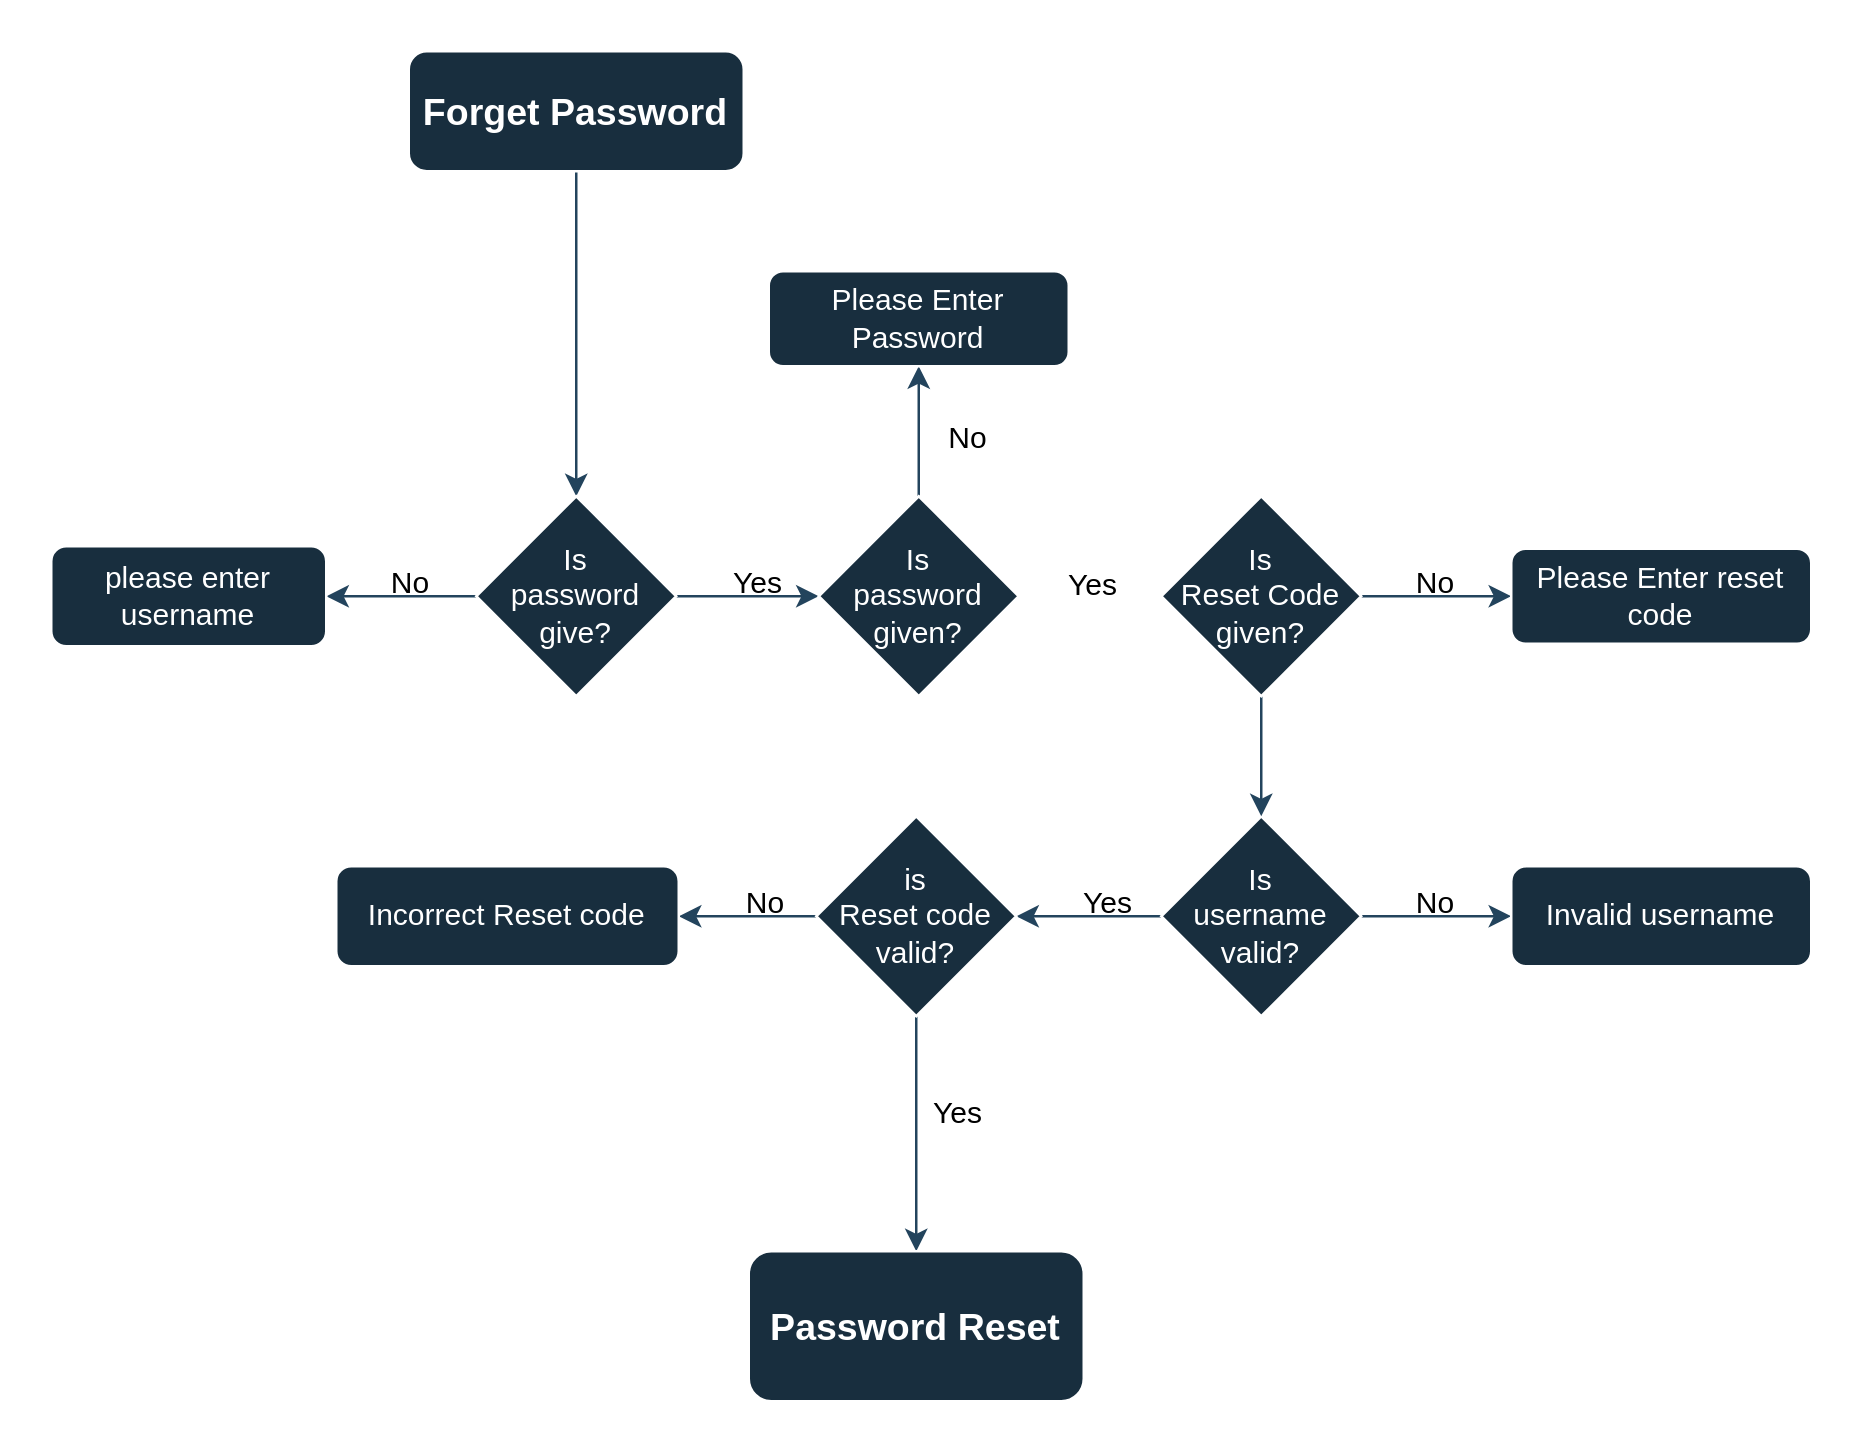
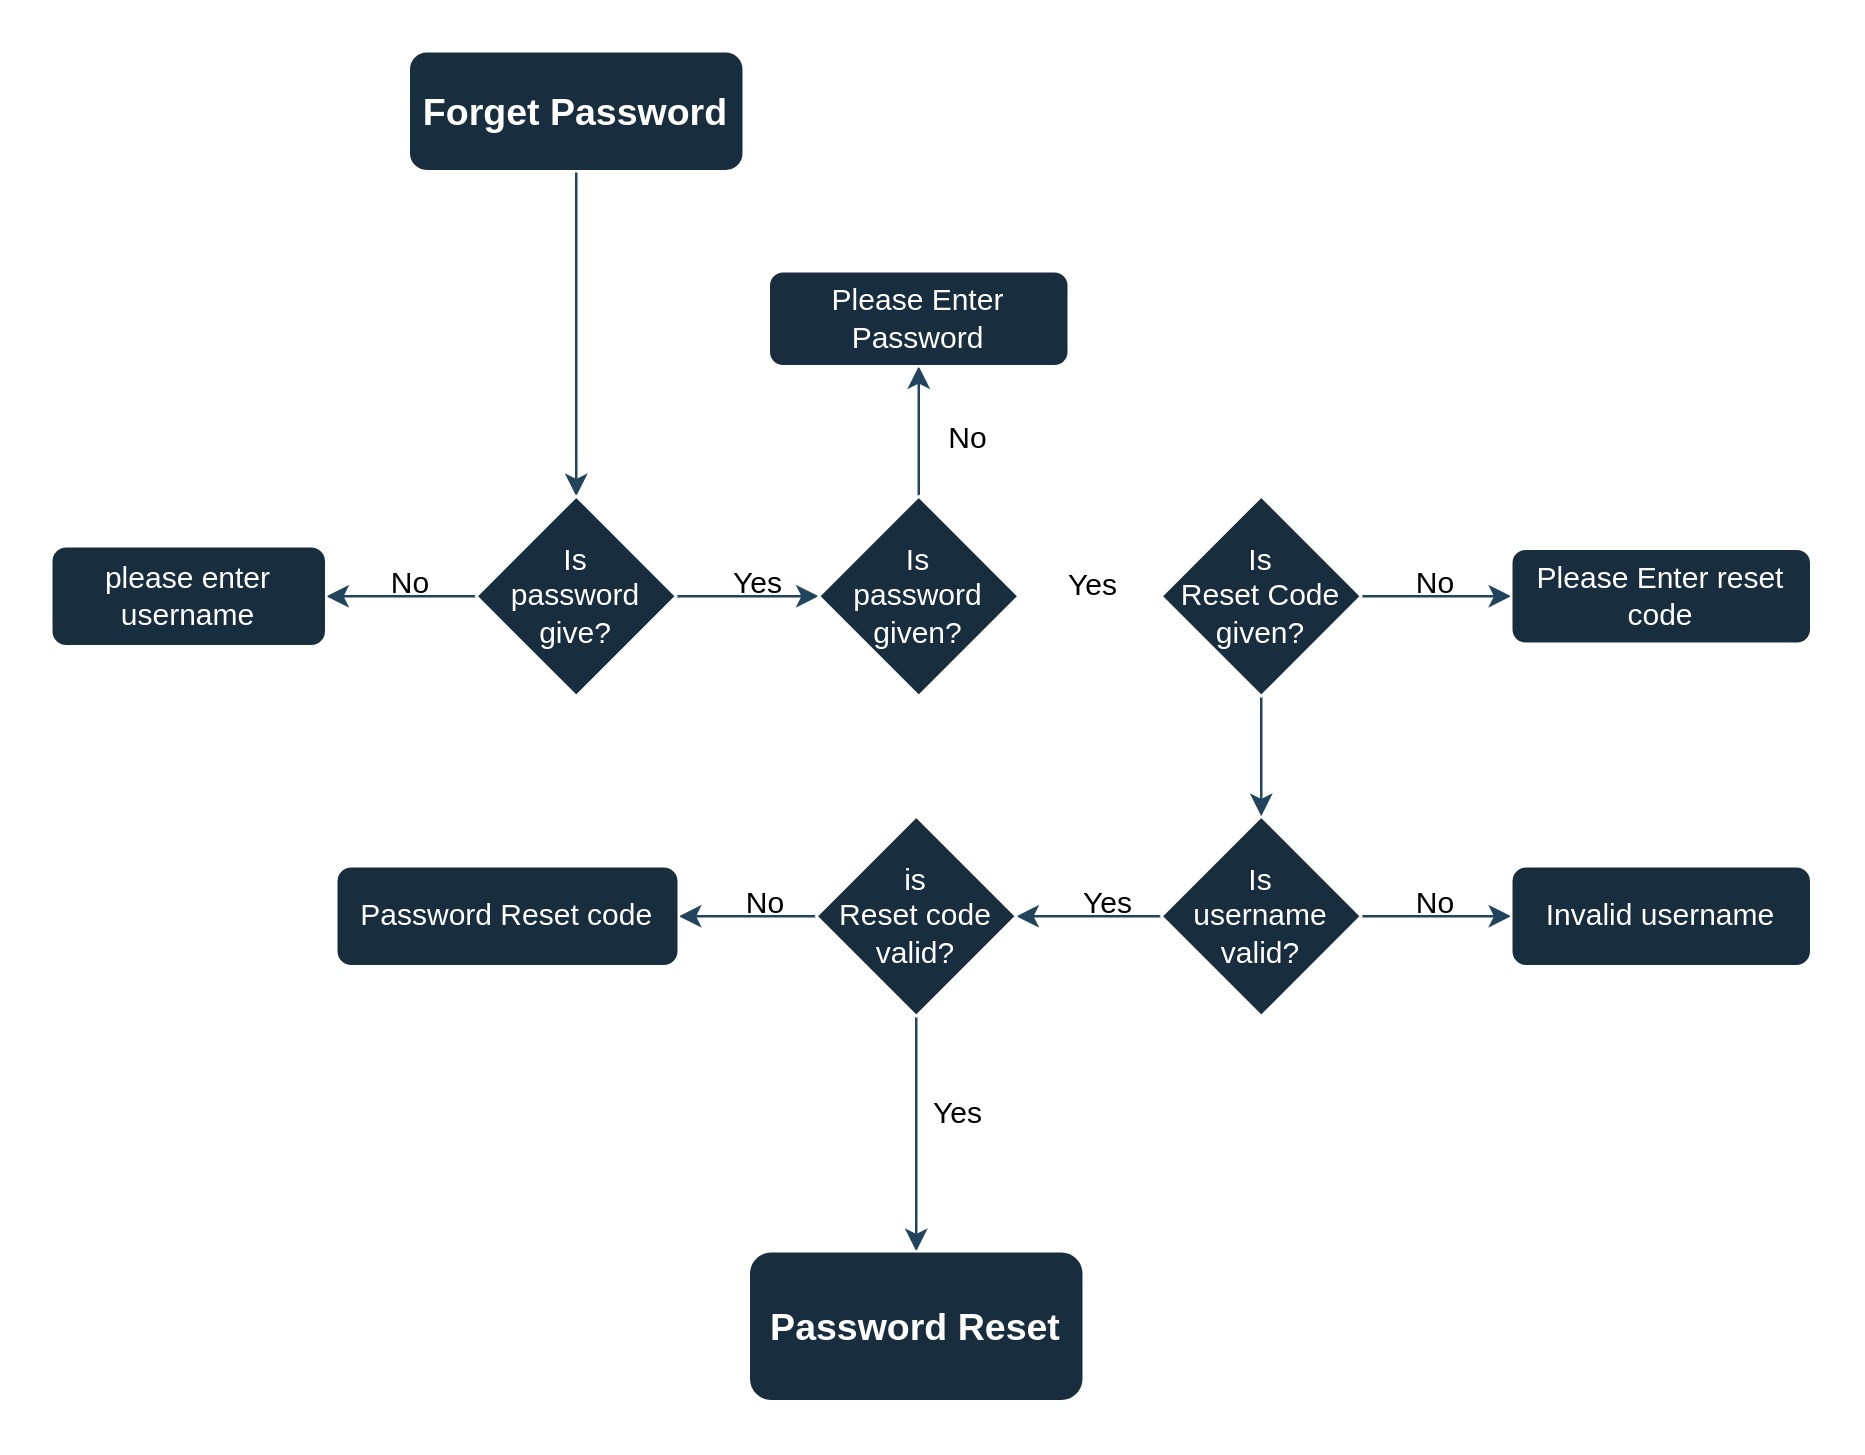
- <mxCell id="22" value="Incorrect Reset code" style="rounded=1;whiteSpace=wrap;html=1;labelBackgroundColor=none;fillColor=#182E3E;strokeColor=#FFFFFF;fontColor=#FFFFFF;" vertex="1" parent="1"><mxGeometry x="134" y="346" width="137" height="40" as="geometry" /></mxCell>
+ <mxCell id="22" value="Password Reset code" style="rounded=1;whiteSpace=wrap;html=1;labelBackgroundColor=none;fillColor=#182E3E;strokeColor=#FFFFFF;fontColor=#FFFFFF;" vertex="1" parent="1"><mxGeometry x="134" y="346" width="137" height="40" as="geometry" /></mxCell>
